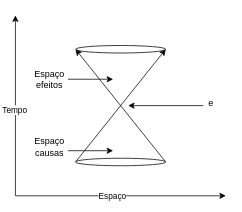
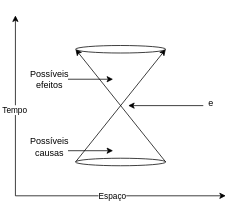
- <mxCell id="14" value="Espaço&lt;br&gt;efeitos" style="text;html=1;align=center;verticalAlign=middle;resizable=0;points=[];autosize=1;spacing=0;" vertex="1" parent="1"><mxGeometry x="30" y="90" width="70" height="30" as="geometry" /></mxCell>
+ <mxCell id="14" value="Possíveis&lt;br&gt;efeitos" style="text;html=1;align=center;verticalAlign=middle;resizable=0;points=[];autosize=1;spacing=0;" vertex="1" parent="1"><mxGeometry x="30" y="90" width="70" height="30" as="geometry" /></mxCell>
- <mxCell id="13" value="Espaço&lt;br&gt;causas" style="text;html=1;align=center;verticalAlign=middle;resizable=0;points=[];autosize=1;spacing=0;" vertex="1" parent="1"><mxGeometry x="30" y="180" width="70" height="30" as="geometry" /></mxCell>
+ <mxCell id="13" value="Possíveis&lt;br&gt;causas" style="text;html=1;align=center;verticalAlign=middle;resizable=0;points=[];autosize=1;spacing=0;" vertex="1" parent="1"><mxGeometry x="30" y="180" width="70" height="30" as="geometry" /></mxCell>
